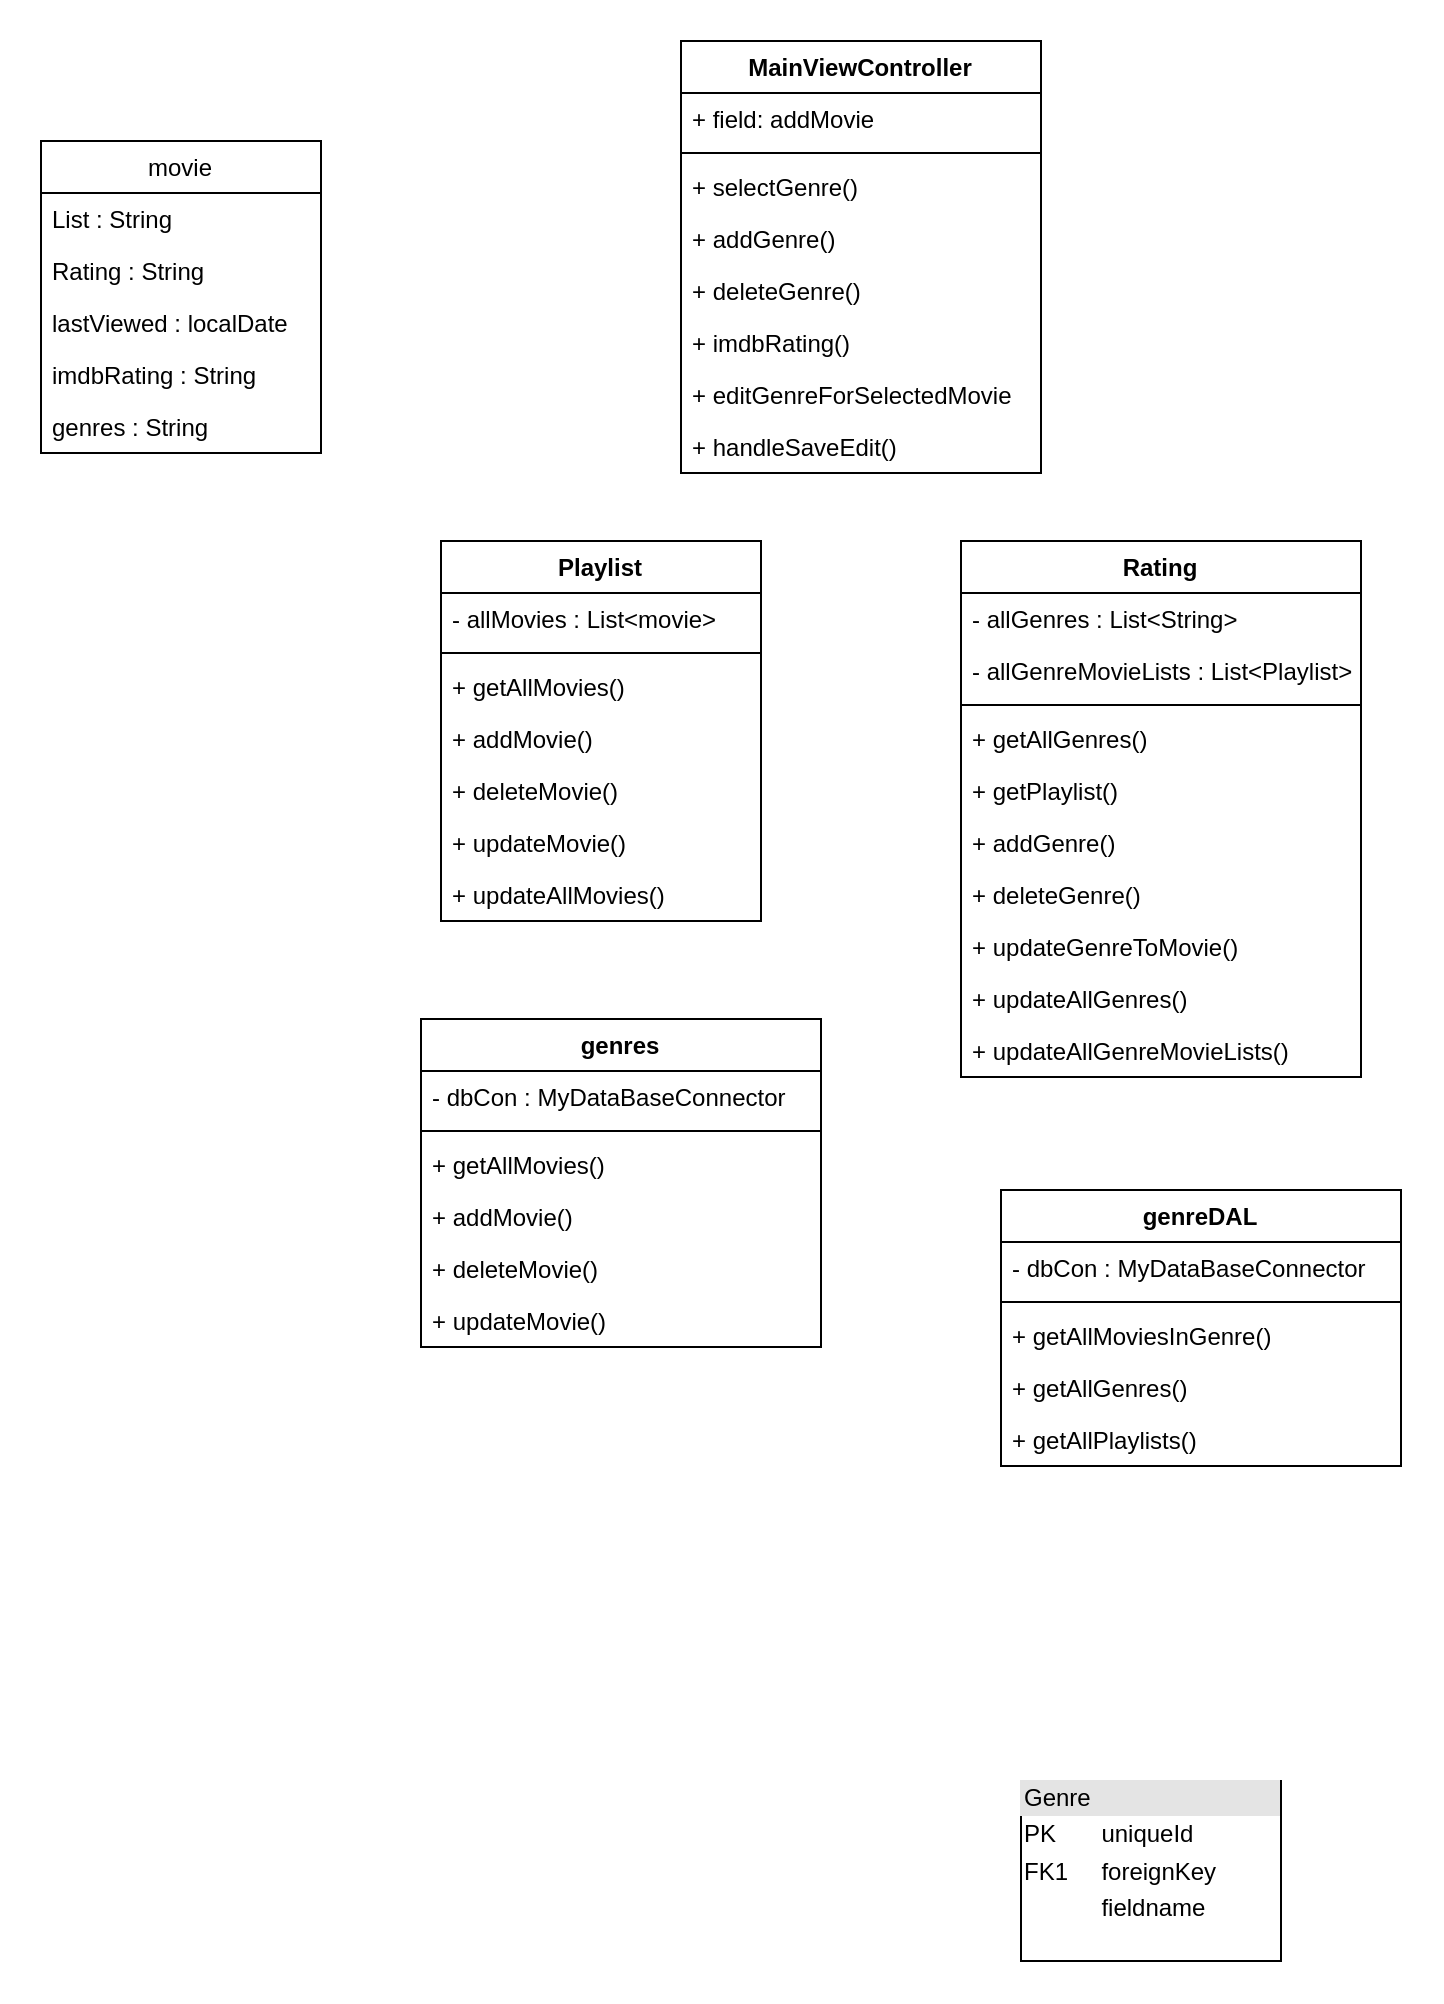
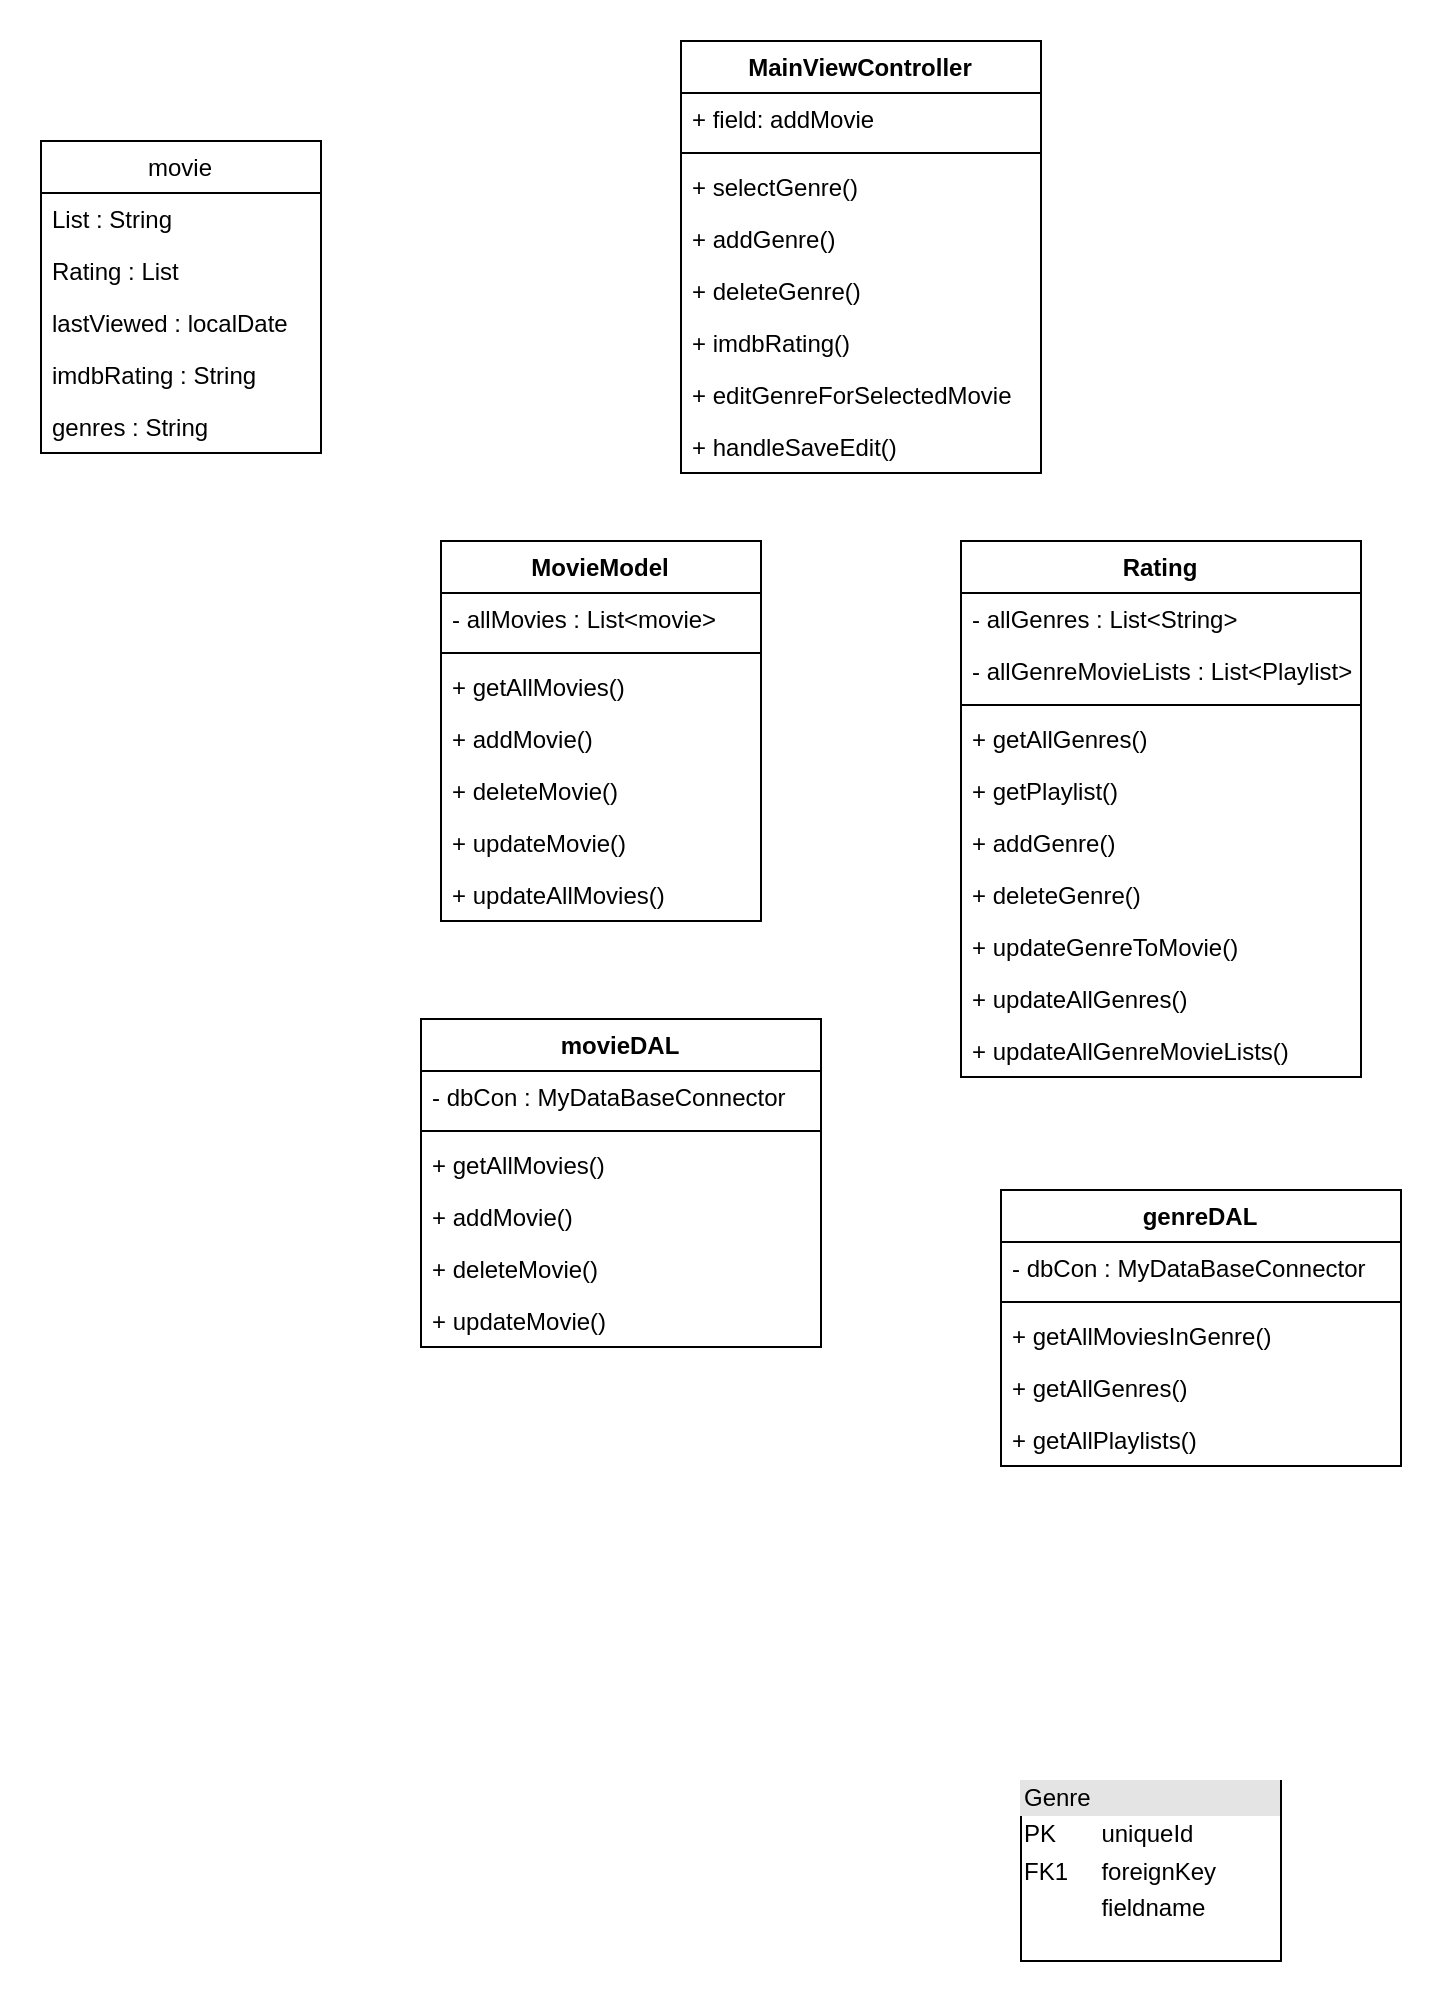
- <mxCell id="45" value="Rating : String" style="text;strokeColor=none;fillColor=none;align=left;verticalAlign=top;spacingLeft=4;spacingRight=4;overflow=hidden;rotatable=0;points=[[0,0.5],[1,0.5]];portConstraint=eastwest;" vertex="1" parent="43"><mxGeometry y="52" width="140" height="26" as="geometry" /></mxCell>
+ <mxCell id="45" value="Rating : List" style="text;strokeColor=none;fillColor=none;align=left;verticalAlign=top;spacingLeft=4;spacingRight=4;overflow=hidden;rotatable=0;points=[[0,0.5],[1,0.5]];portConstraint=eastwest;" vertex="1" parent="43"><mxGeometry y="52" width="140" height="26" as="geometry" /></mxCell>
- <mxCell id="11" value="Playlist" style="swimlane;fontStyle=1;align=center;verticalAlign=top;childLayout=stackLayout;horizontal=1;startSize=26;horizontalStack=0;resizeParent=1;resizeParentMax=0;resizeLast=0;collapsible=1;marginBottom=0;" vertex="1" parent="1"><mxGeometry x="220" y="270" width="160" height="190" as="geometry" /></mxCell>
+ <mxCell id="11" value="MovieModel" style="swimlane;fontStyle=1;align=center;verticalAlign=top;childLayout=stackLayout;horizontal=1;startSize=26;horizontalStack=0;resizeParent=1;resizeParentMax=0;resizeLast=0;collapsible=1;marginBottom=0;" vertex="1" parent="1"><mxGeometry x="220" y="270" width="160" height="190" as="geometry" /></mxCell>
- <mxCell id="30" value="genres" style="swimlane;fontStyle=1;align=center;verticalAlign=top;childLayout=stackLayout;horizontal=1;startSize=26;horizontalStack=0;resizeParent=1;resizeParentMax=0;resizeLast=0;collapsible=1;marginBottom=0;" vertex="1" parent="1"><mxGeometry x="210" y="509" width="200" height="164" as="geometry" /></mxCell>
+ <mxCell id="30" value="movieDAL" style="swimlane;fontStyle=1;align=center;verticalAlign=top;childLayout=stackLayout;horizontal=1;startSize=26;horizontalStack=0;resizeParent=1;resizeParentMax=0;resizeLast=0;collapsible=1;marginBottom=0;" vertex="1" parent="1"><mxGeometry x="210" y="509" width="200" height="164" as="geometry" /></mxCell>
